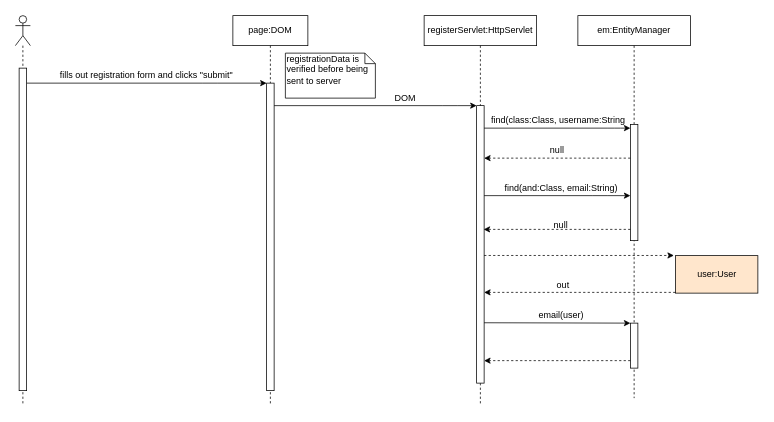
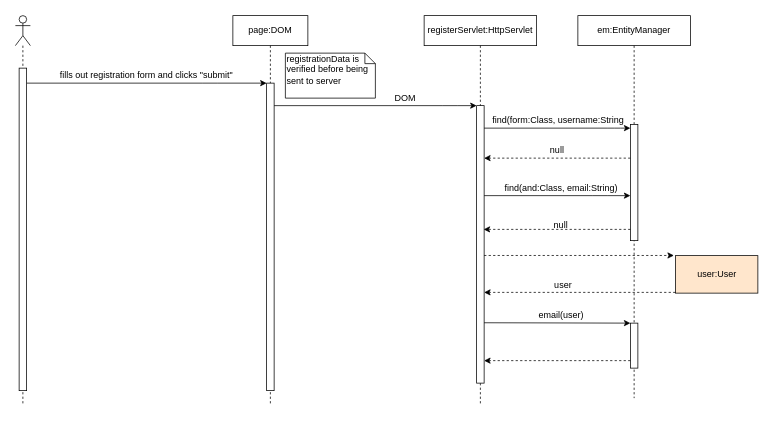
- <mxCell id="17" value="find(class:Class, username:String" style="text;html=1;strokeColor=none;fillColor=none;align=center;verticalAlign=middle;whiteSpace=wrap;rounded=0;" vertex="1" parent="1"><mxGeometry x="650" y="150" width="188" height="20" as="geometry" /></mxCell>
+ <mxCell id="17" value="find(form:Class, username:String" style="text;html=1;strokeColor=none;fillColor=none;align=center;verticalAlign=middle;whiteSpace=wrap;rounded=0;" vertex="1" parent="1"><mxGeometry x="650" y="150" width="188" height="20" as="geometry" /></mxCell>
- <mxCell id="27" value="out" style="text;html=1;strokeColor=none;fillColor=none;align=center;verticalAlign=middle;whiteSpace=wrap;rounded=0;" vertex="1" parent="1"><mxGeometry x="727.5" y="370" width="45" height="20" as="geometry" /></mxCell>
+ <mxCell id="27" value="user" style="text;html=1;strokeColor=none;fillColor=none;align=center;verticalAlign=middle;whiteSpace=wrap;rounded=0;" vertex="1" parent="1"><mxGeometry x="727.5" y="370" width="45" height="20" as="geometry" /></mxCell>
